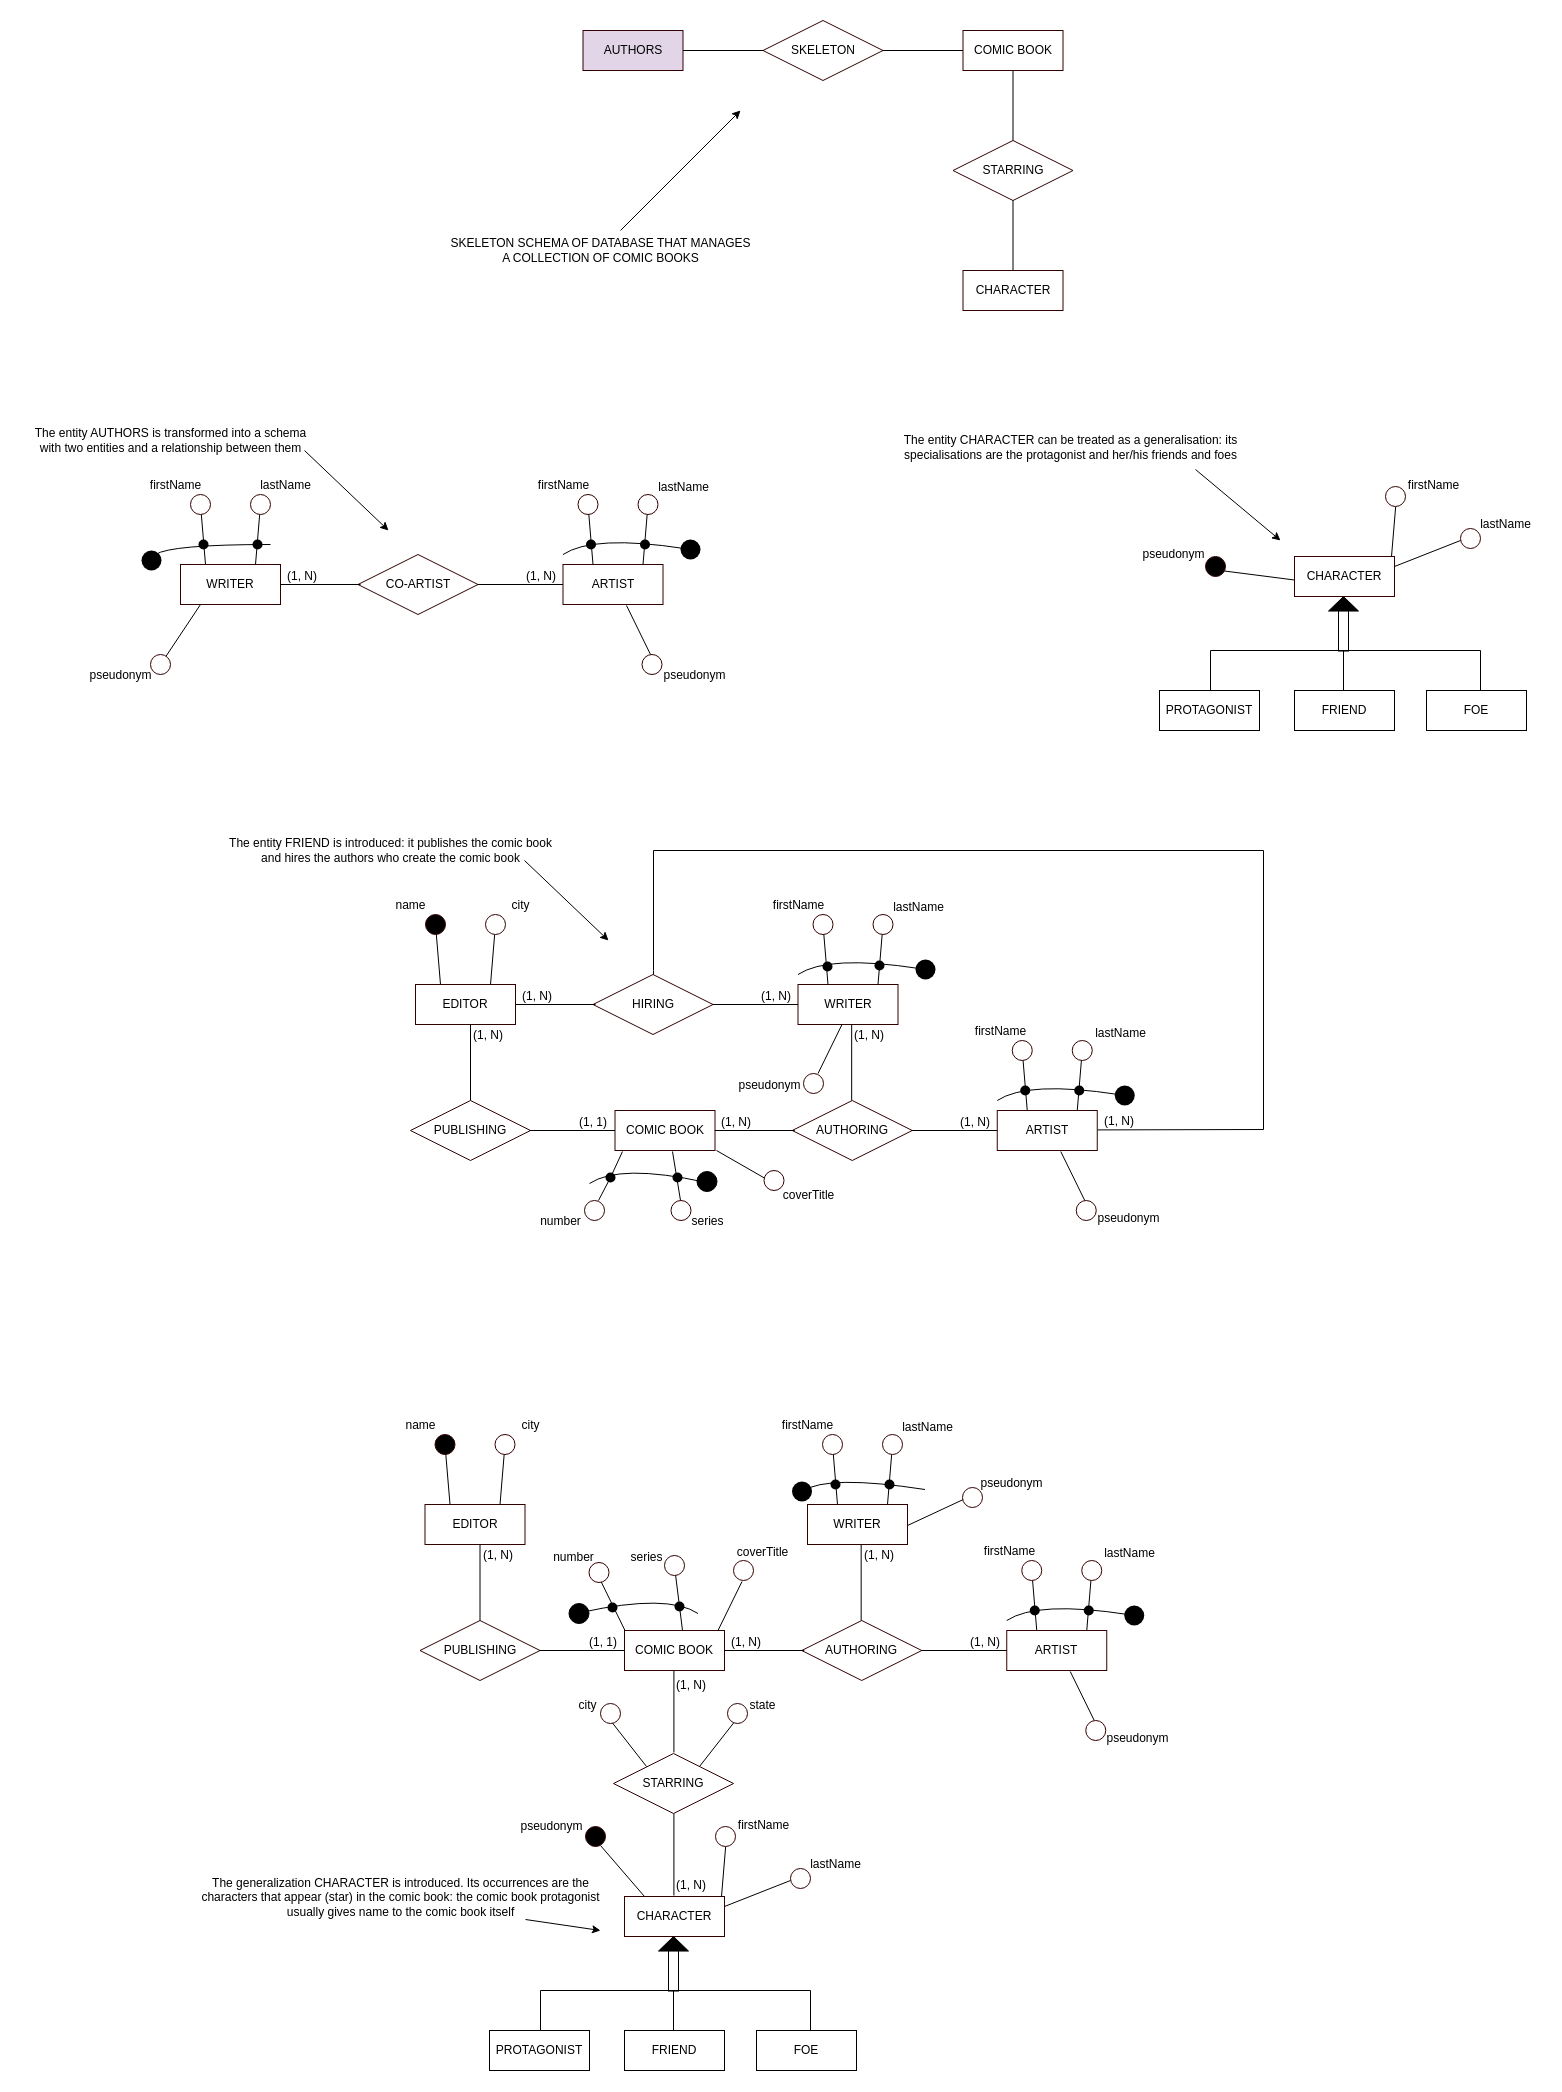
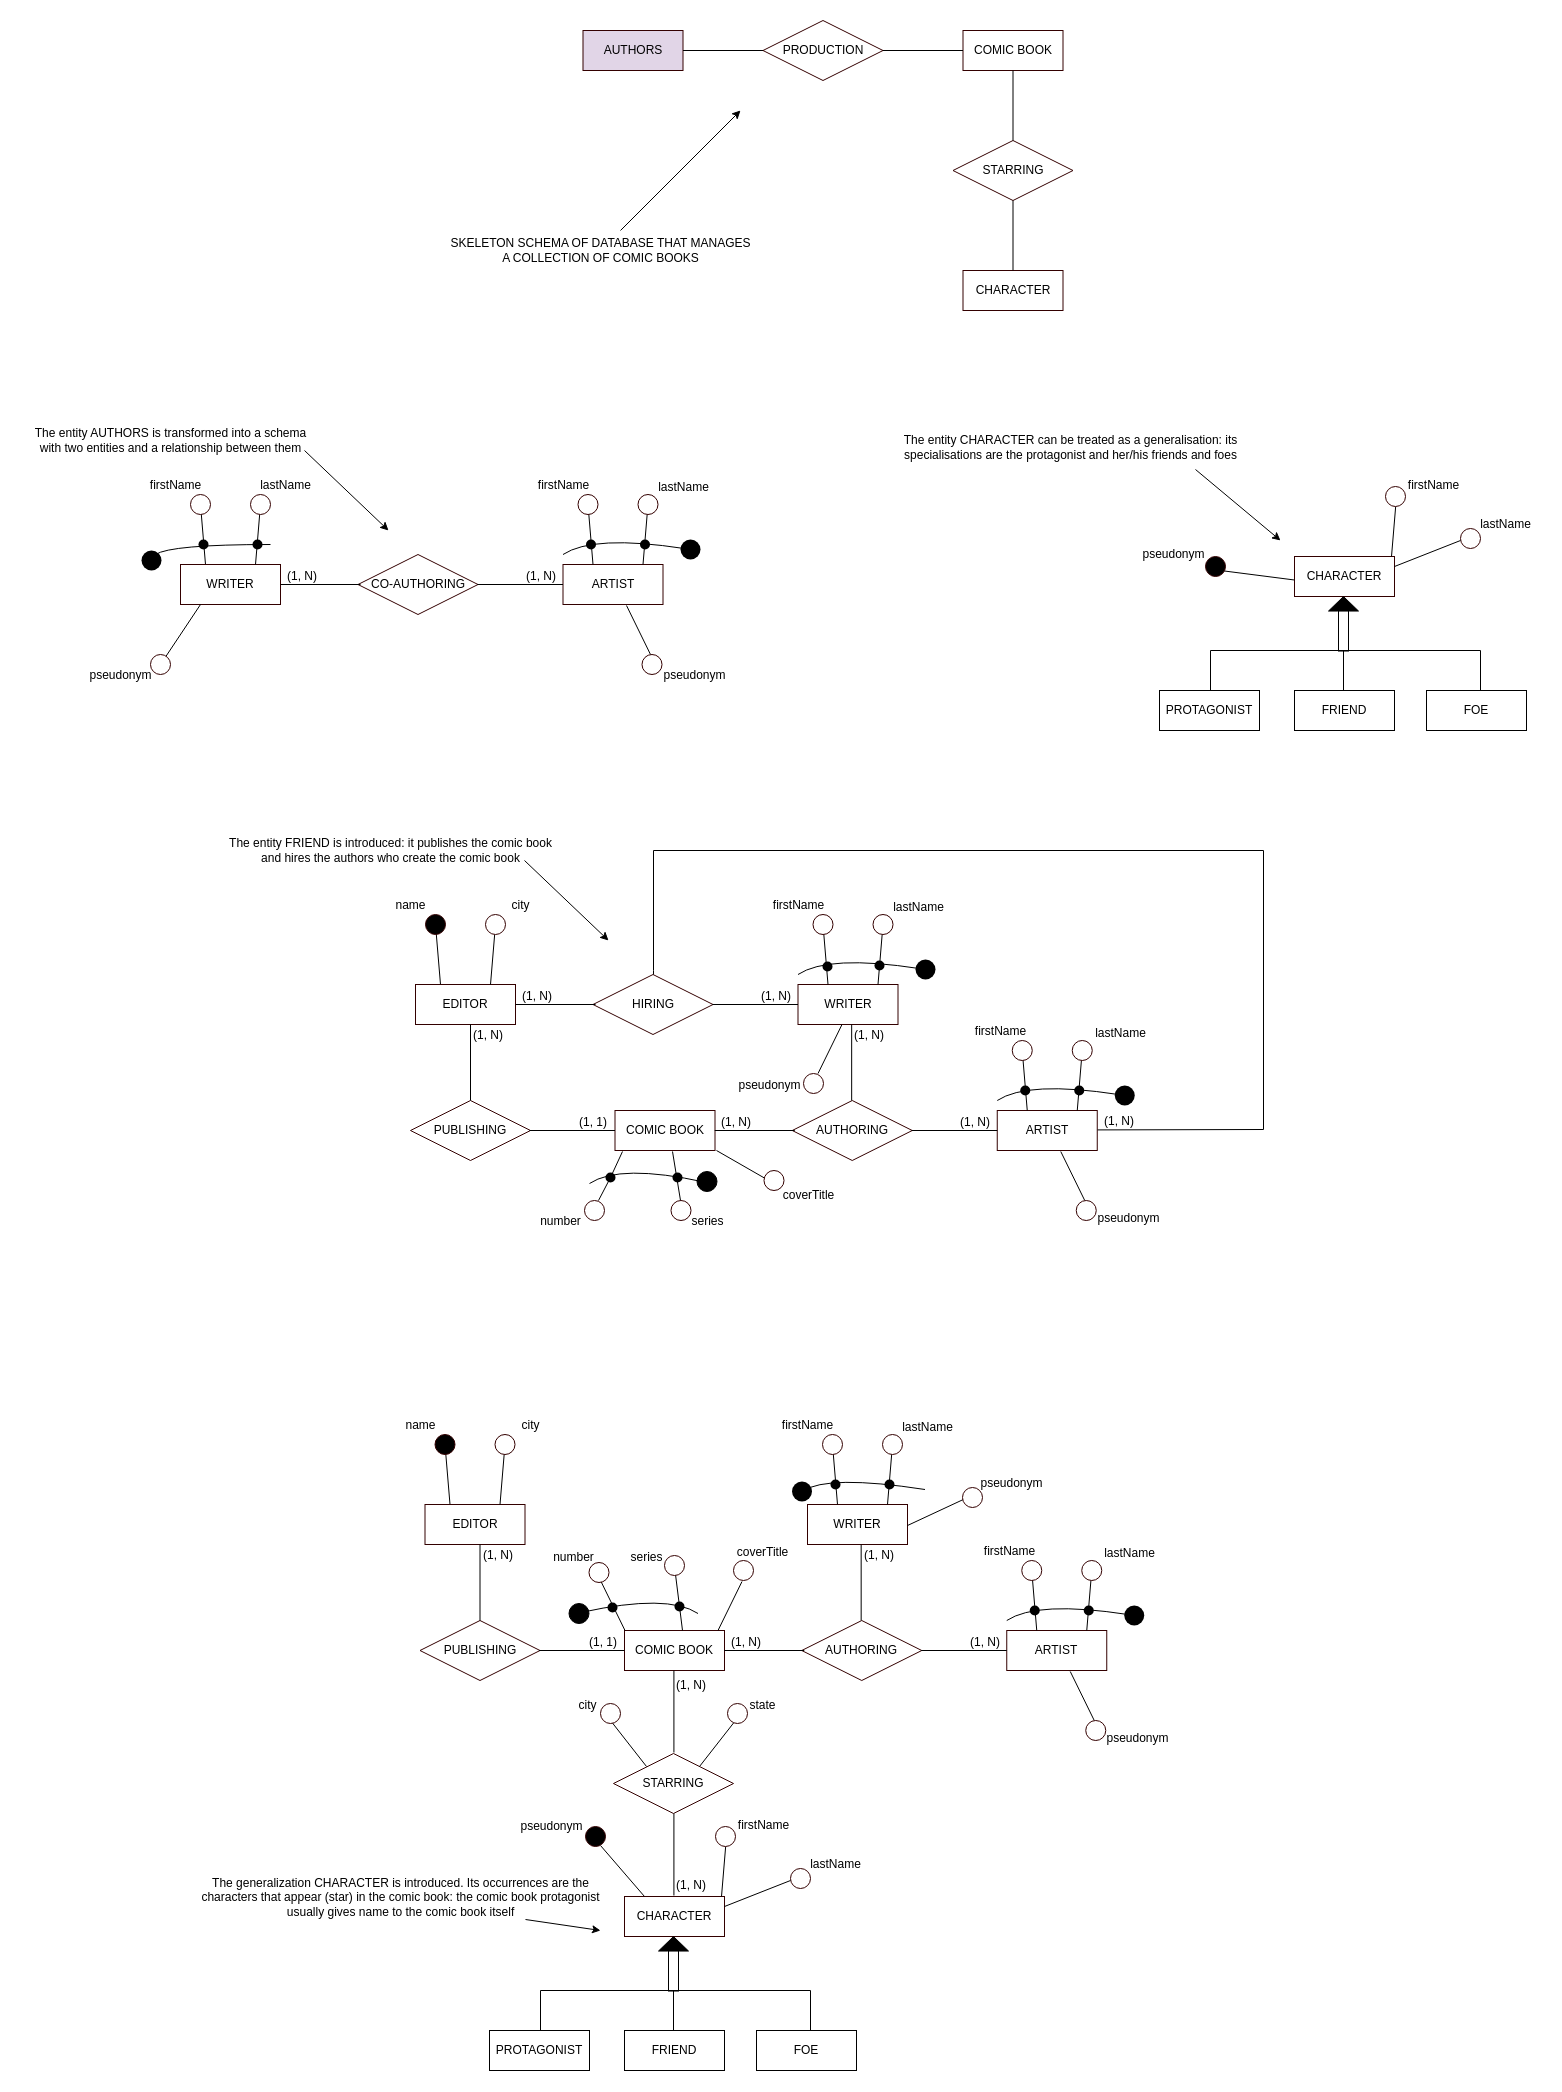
- <mxCell id="5" value="SKELETON" style="shape=rhombus;perimeter=rhombusPerimeter;whiteSpace=wrap;html=1;align=center;shadow=0;sketch=0;fillStyle=solid;strokeColor=#330000;strokeWidth=1;fillColor=#FFFFFF;" parent="1" vertex="1"><mxGeometry x="762.5" y="20" width="120" height="60" as="geometry" /></mxCell>
+ <mxCell id="5" value="PRODUCTION" style="shape=rhombus;perimeter=rhombusPerimeter;whiteSpace=wrap;html=1;align=center;shadow=0;sketch=0;fillStyle=solid;strokeColor=#330000;strokeWidth=1;fillColor=#FFFFFF;" parent="1" vertex="1"><mxGeometry x="762.5" y="20" width="120" height="60" as="geometry" /></mxCell>
- <mxCell id="16" value="CO-ARTIST" style="shape=rhombus;perimeter=rhombusPerimeter;whiteSpace=wrap;html=1;align=center;shadow=0;sketch=0;fillStyle=solid;strokeColor=#330000;strokeWidth=1;fillColor=#FFFFFF;" parent="1" vertex="1"><mxGeometry x="357.5" y="554" width="120" height="60" as="geometry" /></mxCell>
+ <mxCell id="16" value="CO-AUTHORING" style="shape=rhombus;perimeter=rhombusPerimeter;whiteSpace=wrap;html=1;align=center;shadow=0;sketch=0;fillStyle=solid;strokeColor=#330000;strokeWidth=1;fillColor=#FFFFFF;" parent="1" vertex="1"><mxGeometry x="357.5" y="554" width="120" height="60" as="geometry" /></mxCell>
